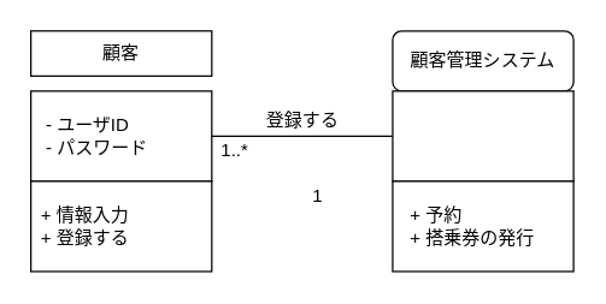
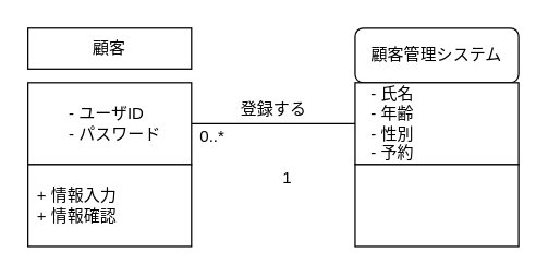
- <mxCell id="6" value="&lt;span&gt;&amp;nbsp;- ユーザID&lt;/span&gt;&lt;br&gt;&lt;span&gt;&amp;nbsp;- パスワード&lt;/span&gt;" style="text;html=1;align=left;verticalAlign=middle;resizable=0;points=[];autosize=1;strokeColor=none;fillColor=none;" vertex="1" parent="1"><mxGeometry x="25" y="75" width="80" height="30" as="geometry" /></mxCell>
+ <mxCell id="6" value="&lt;span&gt;&amp;nbsp;- ユーザID&lt;/span&gt;&lt;br&gt;&lt;span&gt;&amp;nbsp;- パスワード&lt;/span&gt;" style="text;html=1;align=left;verticalAlign=middle;resizable=0;points=[];autosize=1;strokeColor=none;fillColor=none;" vertex="1" parent="1"><mxGeometry x="45" y="75" width="80" height="30" as="geometry" /></mxCell>
+ <mxCell id="12" value="&lt;div&gt;&lt;span&gt;- 氏名&lt;/span&gt;&lt;/div&gt;&lt;div&gt;&lt;span&gt;- 年齢&lt;/span&gt;&lt;/div&gt;&lt;div&gt;&lt;span&gt;- 性別&lt;/span&gt;&lt;/div&gt;&lt;div&gt;&lt;span&gt;- 予約&lt;/span&gt;&lt;/div&gt;" style="text;html=1;align=left;verticalAlign=middle;resizable=0;points=[];autosize=1;strokeColor=none;fillColor=none;" vertex="1" parent="1"><mxGeometry x="270" y="60" width="50" height="60" as="geometry" /></mxCell>
- <mxCell id="13" value="1..*" style="text;html=1;align=center;verticalAlign=middle;resizable=0;points=[];autosize=1;strokeColor=none;fillColor=none;" vertex="1" parent="1"><mxGeometry x="140" y="90" width="30" height="20" as="geometry" /></mxCell>
+ <mxCell id="13" value="0..*" style="text;html=1;align=center;verticalAlign=middle;resizable=0;points=[];autosize=1;strokeColor=none;fillColor=none;" vertex="1" parent="1"><mxGeometry x="140" y="90" width="30" height="20" as="geometry" /></mxCell>
- <mxCell id="8" value="+ 情報入力&lt;br&gt;+ 登録する" style="text;html=1;align=left;verticalAlign=middle;resizable=0;points=[];autosize=1;strokeColor=none;fillColor=none;" vertex="1" parent="1"><mxGeometry x="25" y="135" width="70" height="30" as="geometry" /></mxCell>
+ <mxCell id="8" value="+ 情報入力&lt;br&gt;+ 情報確認" style="text;html=1;align=left;verticalAlign=middle;resizable=0;points=[];autosize=1;strokeColor=none;fillColor=none;" vertex="1" parent="1"><mxGeometry x="25" y="135" width="70" height="30" as="geometry" /></mxCell>
- <mxCell id="11" value="+ 予約&lt;br&gt;+ 搭乗券の発行" style="text;html=1;align=left;verticalAlign=middle;resizable=0;points=[];autosize=1;strokeColor=none;fillColor=none;" vertex="1" parent="1"><mxGeometry x="270" y="135" width="100" height="30" as="geometry" /></mxCell>
